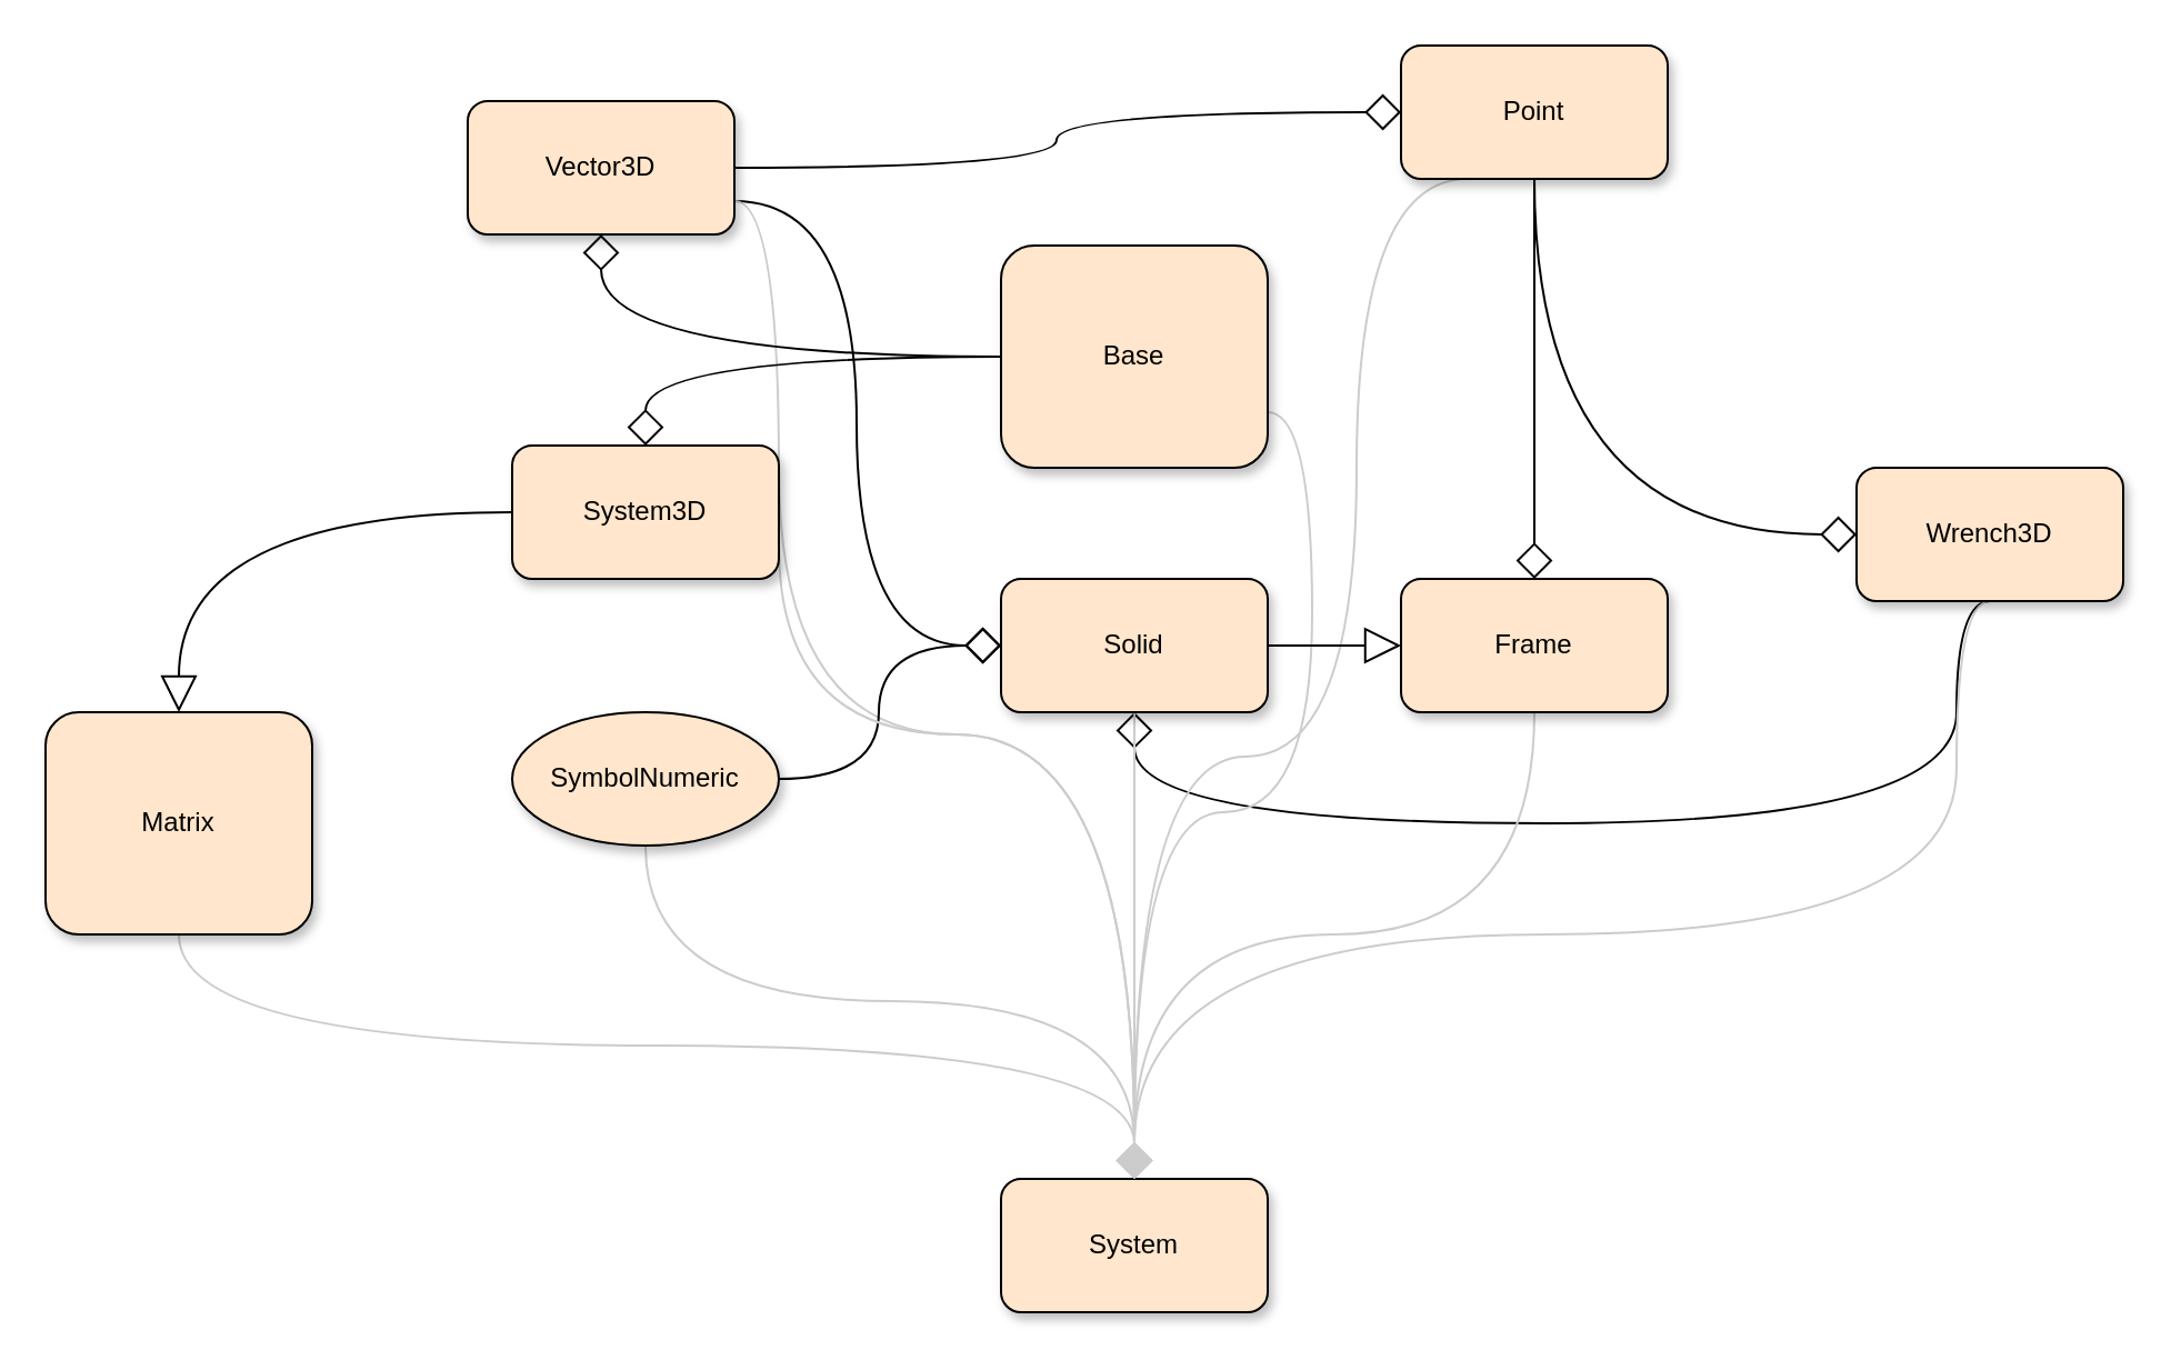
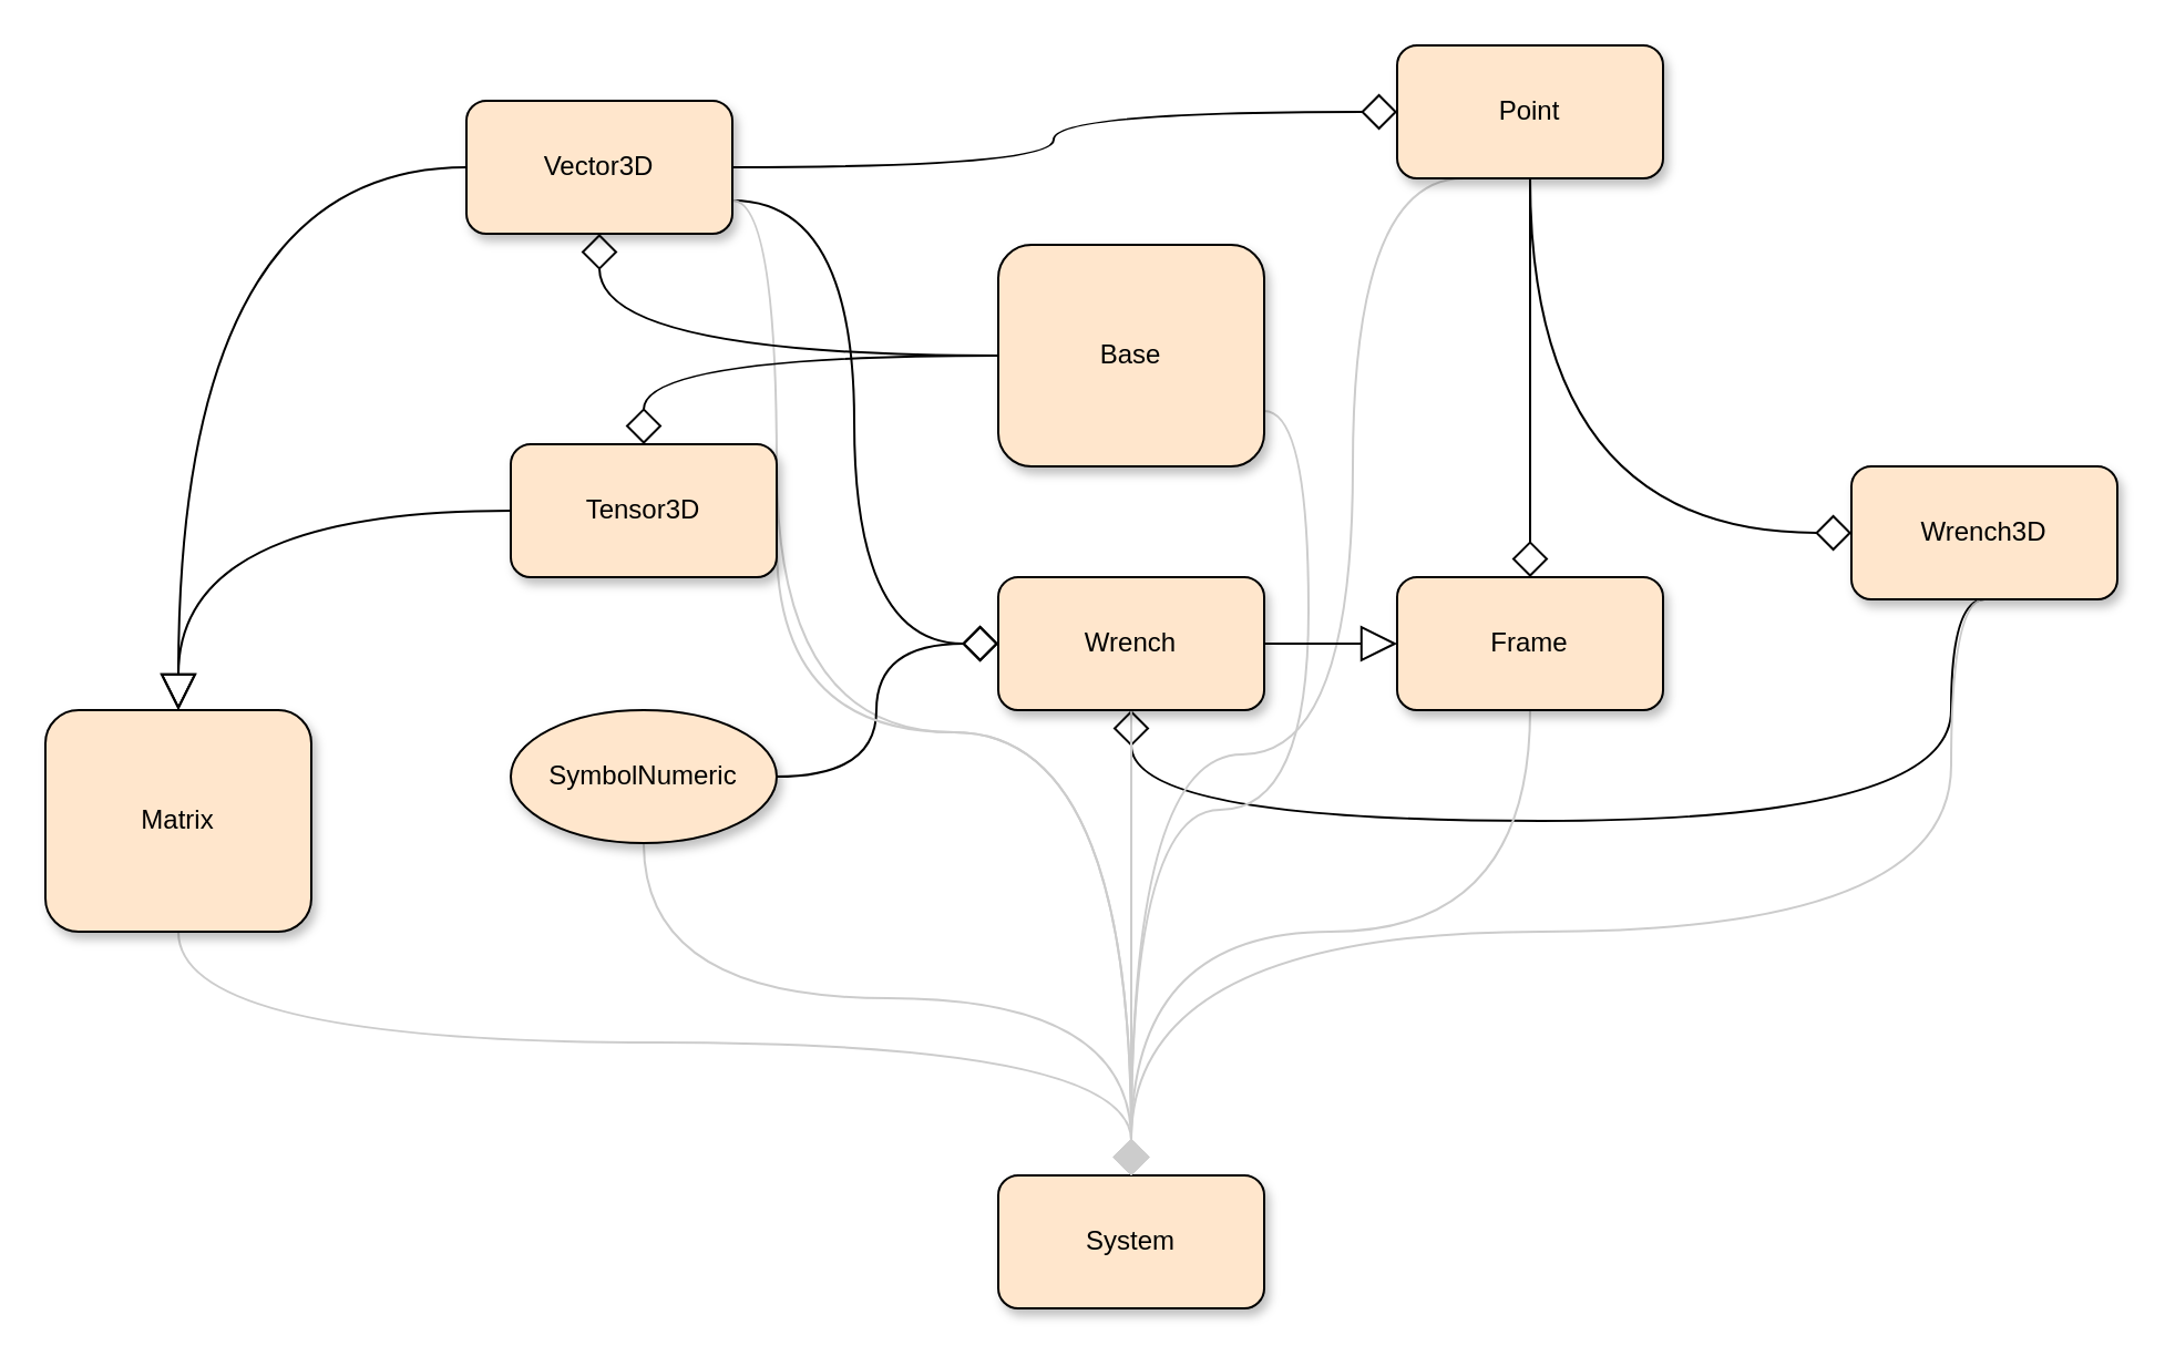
+ <mxCell id="3" style="edgeStyle=orthogonalEdgeStyle;curved=1;rounded=0;orthogonalLoop=1;jettySize=auto;html=1;exitX=0;exitY=0.5;exitDx=0;exitDy=0;entryX=0.5;entryY=0;entryDx=0;entryDy=0;endArrow=block;endFill=0;endSize=14;strokeWidth=1;" edge="1" parent="1" source="6" target="28"><mxGeometry relative="1" as="geometry" /></mxCell>
- <mxCell id="31" value="System3D" style="rounded=1;whiteSpace=wrap;html=1;fillColor=#ffe6cc;strokeColor=#000000;glass=0;shadow=1;comic=0;" vertex="1" parent="1"><mxGeometry x="230" y="200" width="120" height="60" as="geometry" /></mxCell>
+ <mxCell id="31" value="Tensor3D" style="rounded=1;whiteSpace=wrap;html=1;fillColor=#ffe6cc;strokeColor=#000000;glass=0;shadow=1;comic=0;" vertex="1" parent="1"><mxGeometry x="230" y="200" width="120" height="60" as="geometry" /></mxCell>
- <mxCell id="22" value="Solid" style="rounded=1;whiteSpace=wrap;html=1;fillColor=#ffe6cc;strokeColor=#000000;glass=0;shadow=1;comic=0;" vertex="1" parent="1"><mxGeometry x="450" y="260" width="120" height="60" as="geometry" /></mxCell>
+ <mxCell id="22" value="Wrench" style="rounded=1;whiteSpace=wrap;html=1;fillColor=#ffe6cc;strokeColor=#000000;glass=0;shadow=1;comic=0;" vertex="1" parent="1"><mxGeometry x="450" y="260" width="120" height="60" as="geometry" /></mxCell>
